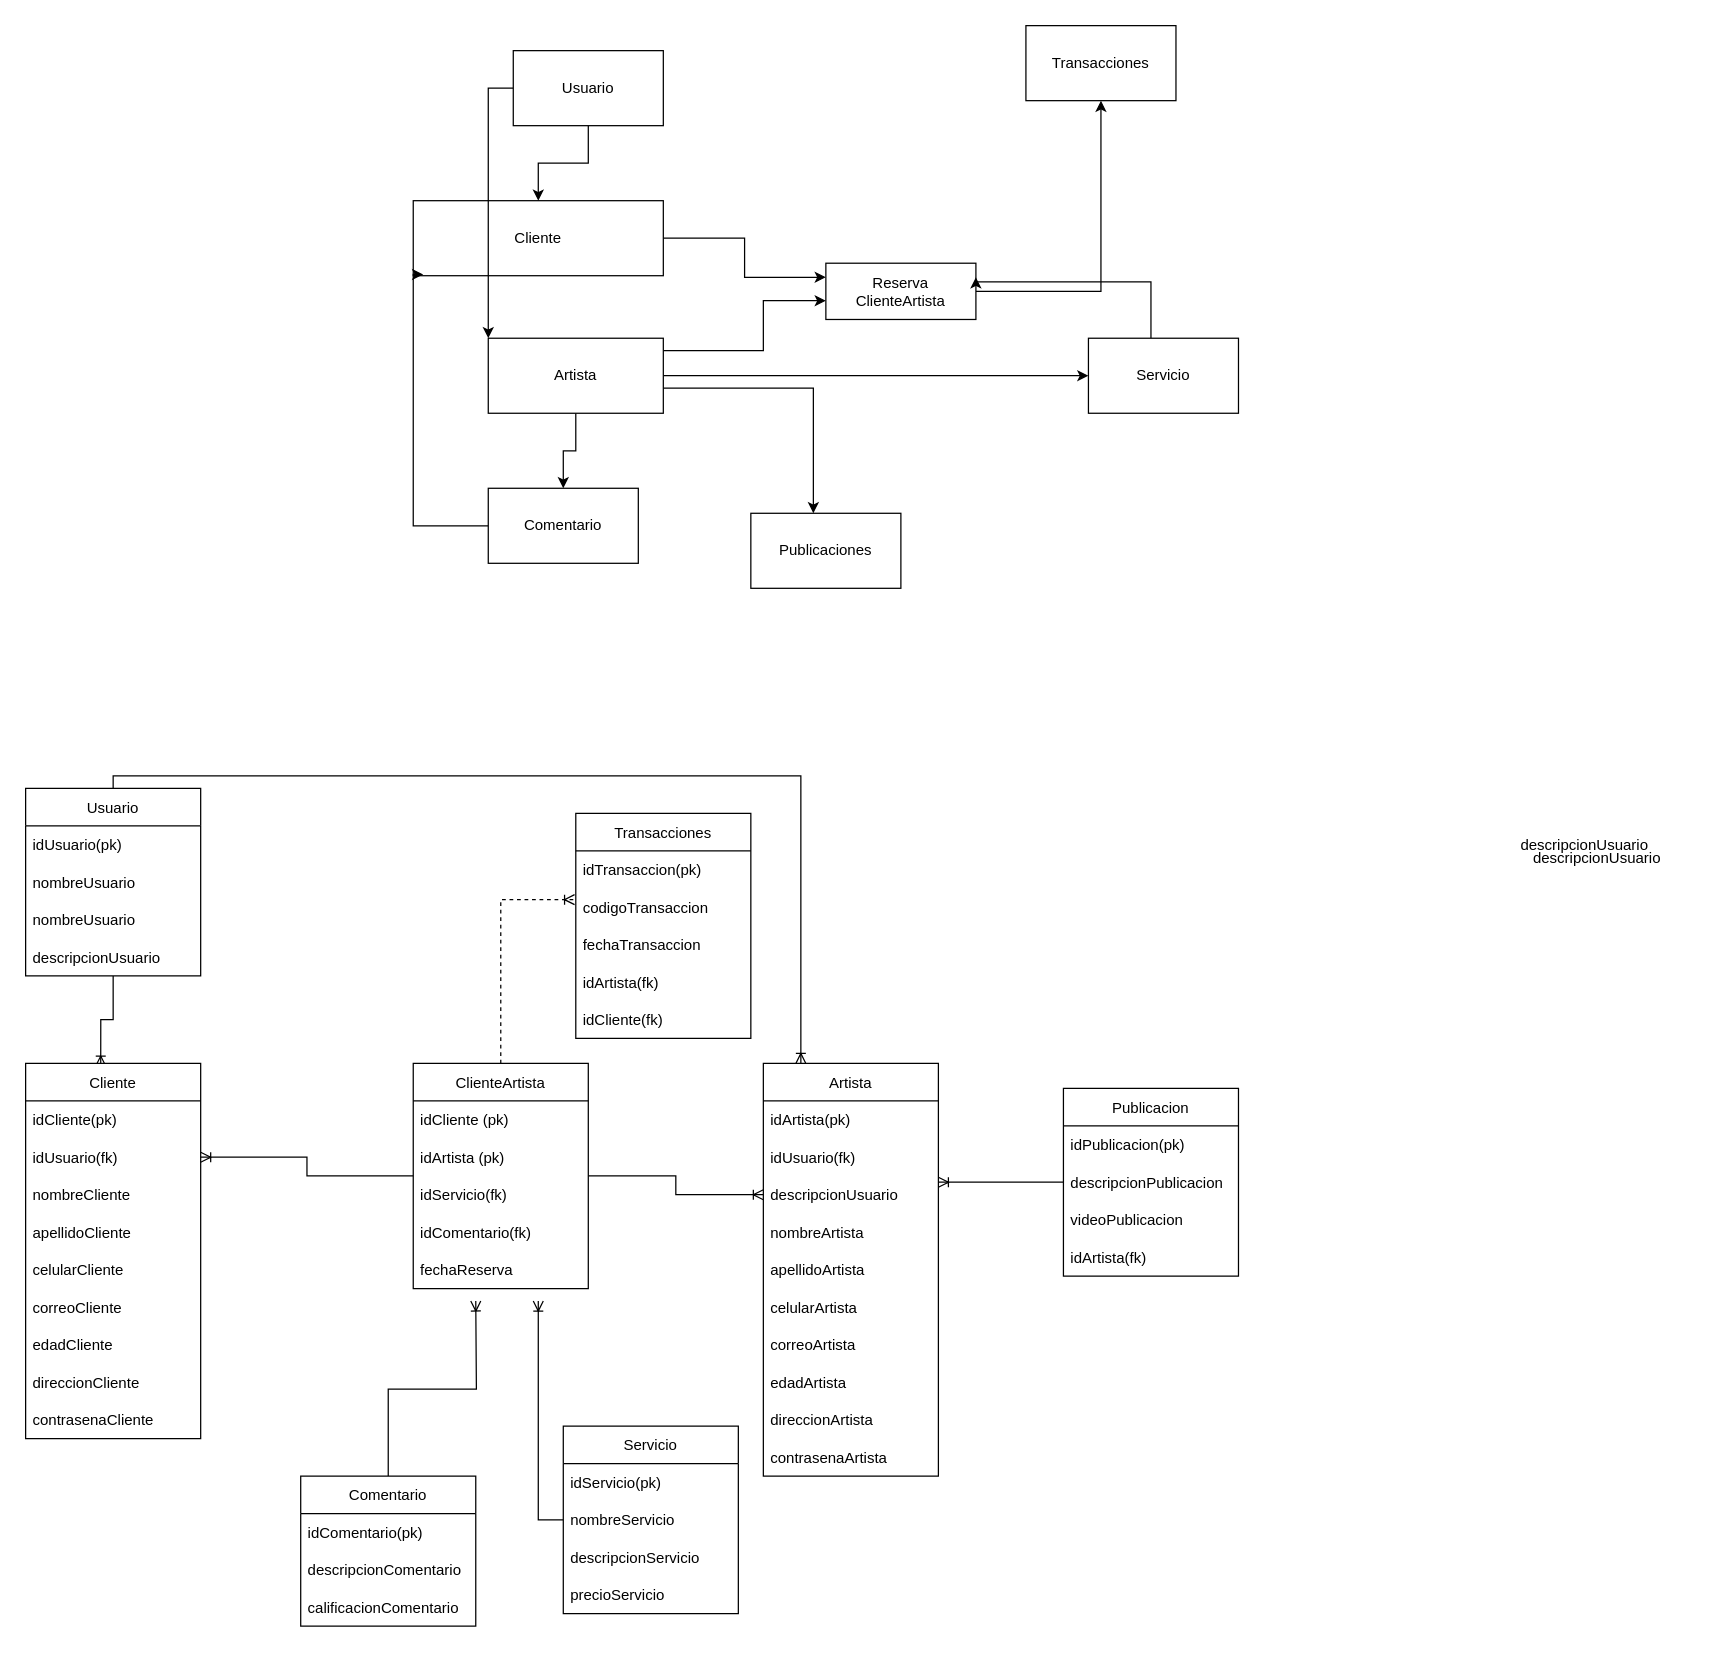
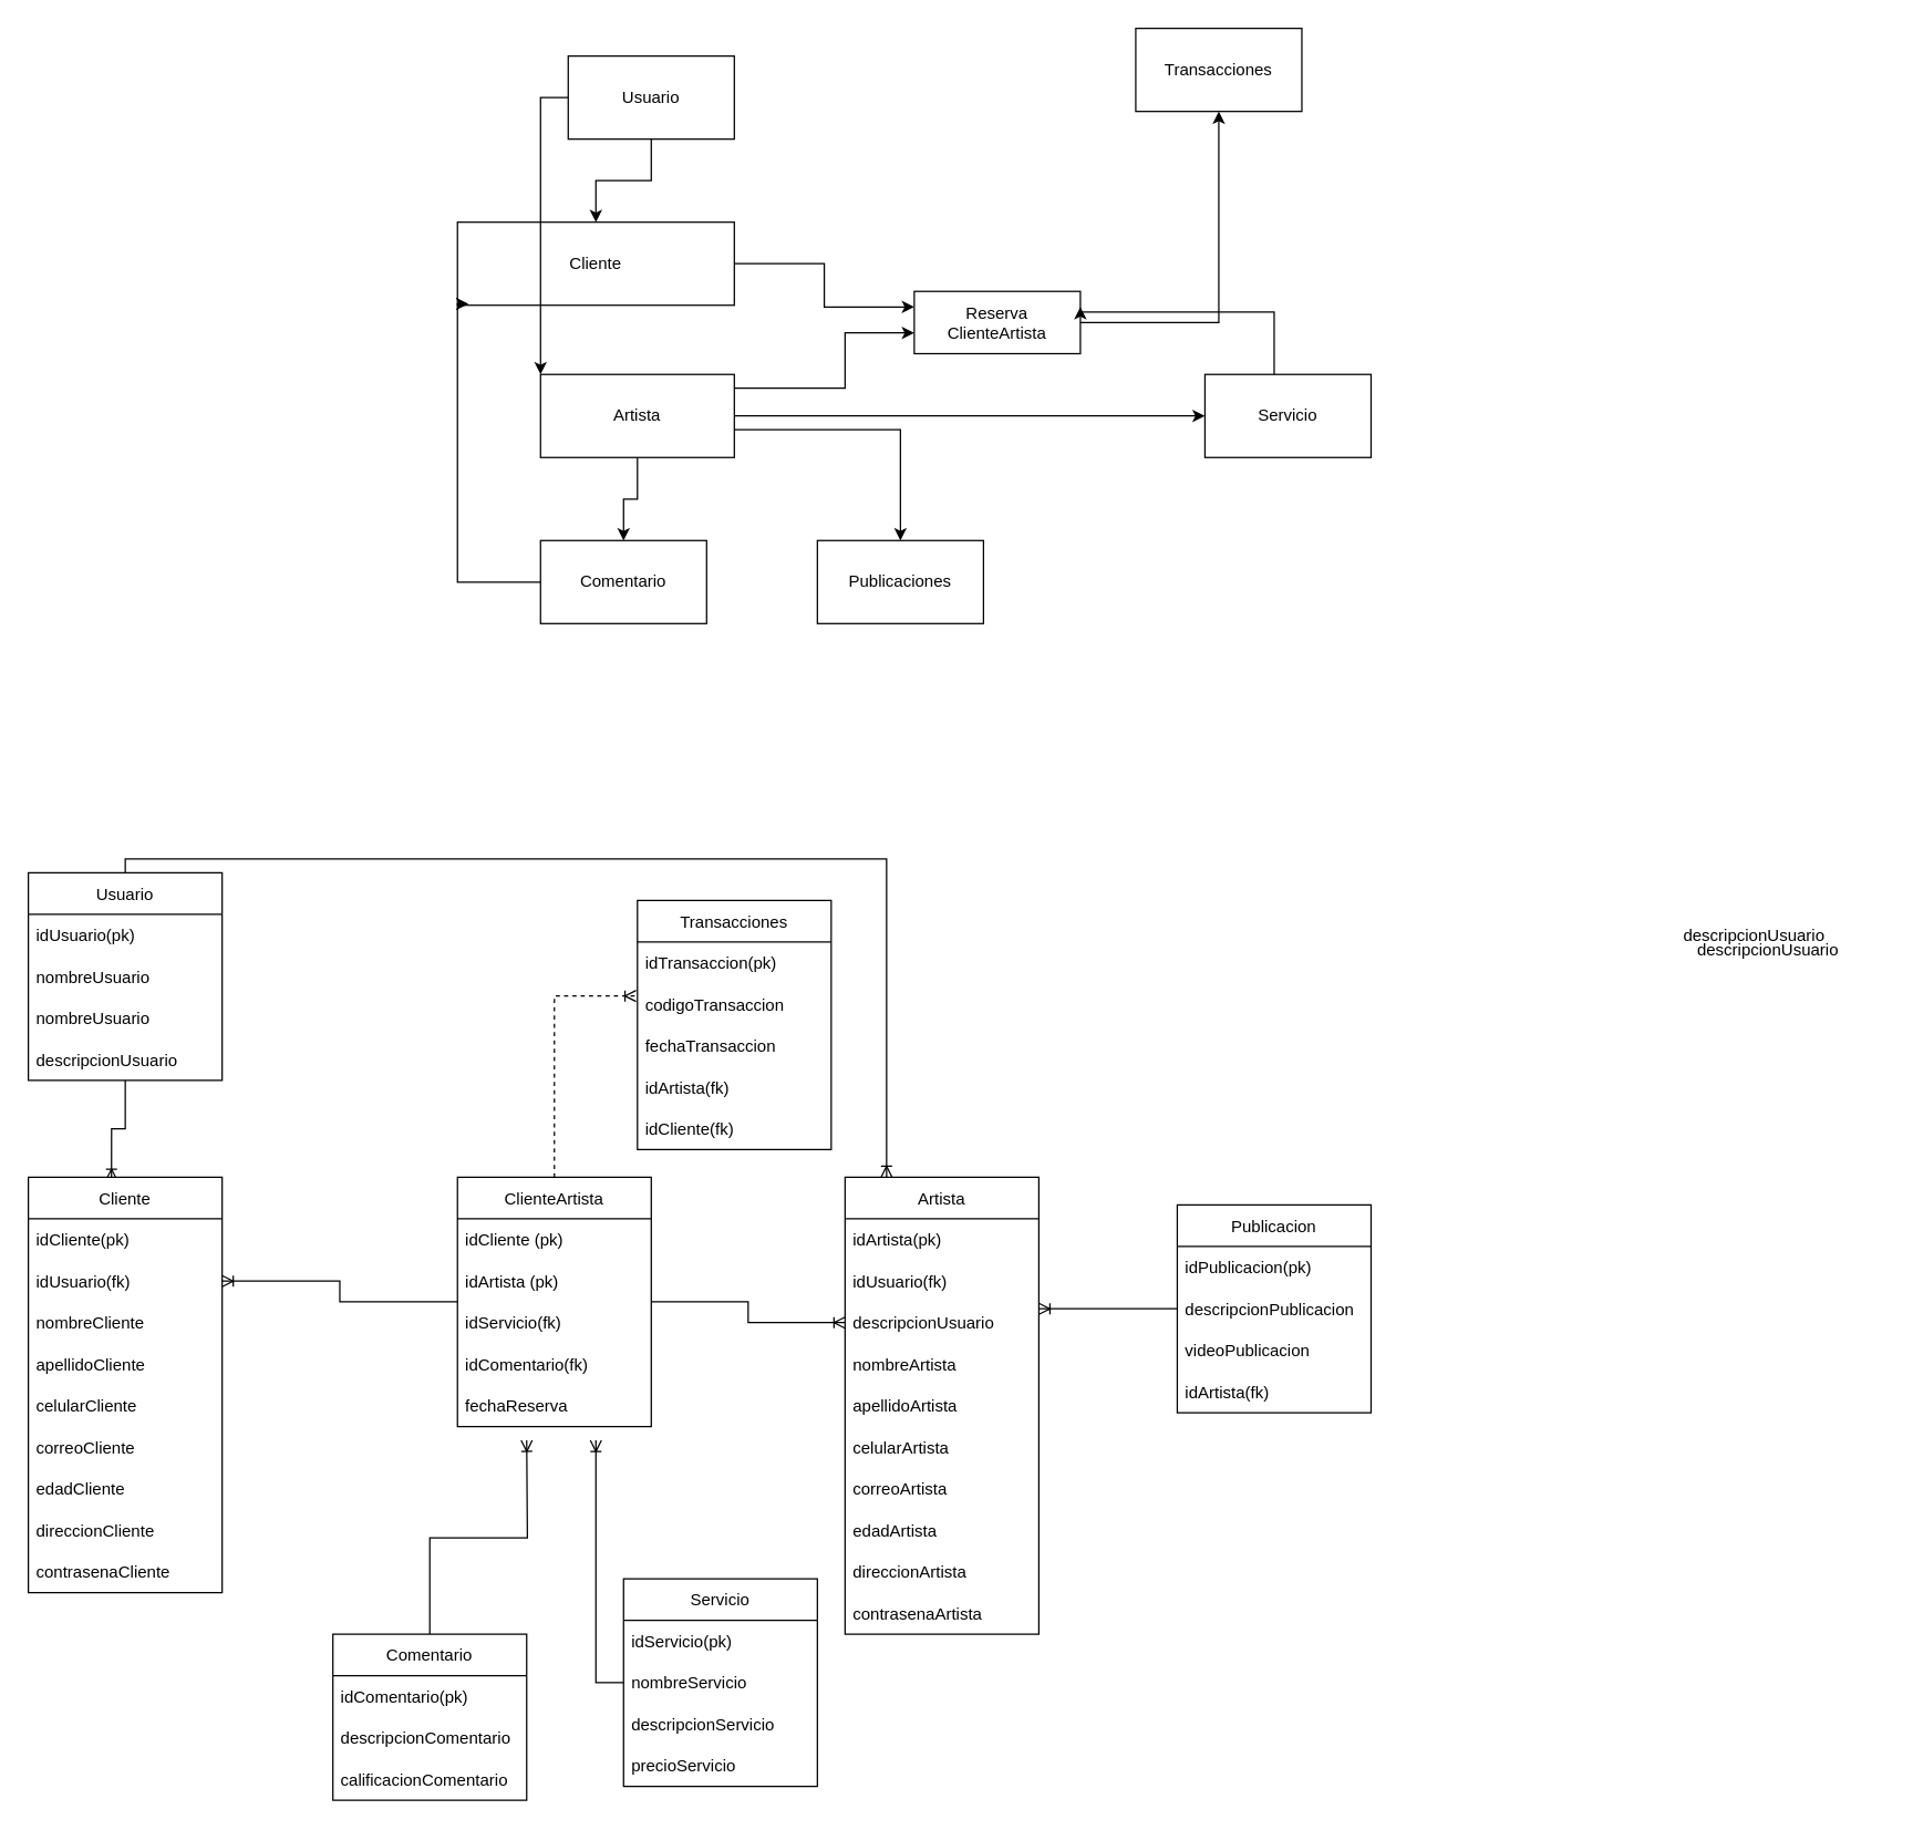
- <mxCell id="16" value="Publicaciones" style="rounded=0;whiteSpace=wrap;html=1;" parent="1" vertex="1"><mxGeometry x="600" y="410" width="120" height="60" as="geometry" /></mxCell>
+ <mxCell id="16" value="Publicaciones" style="rounded=0;whiteSpace=wrap;html=1;" parent="1" vertex="1"><mxGeometry x="590" y="390" width="120" height="60" as="geometry" /></mxCell>
